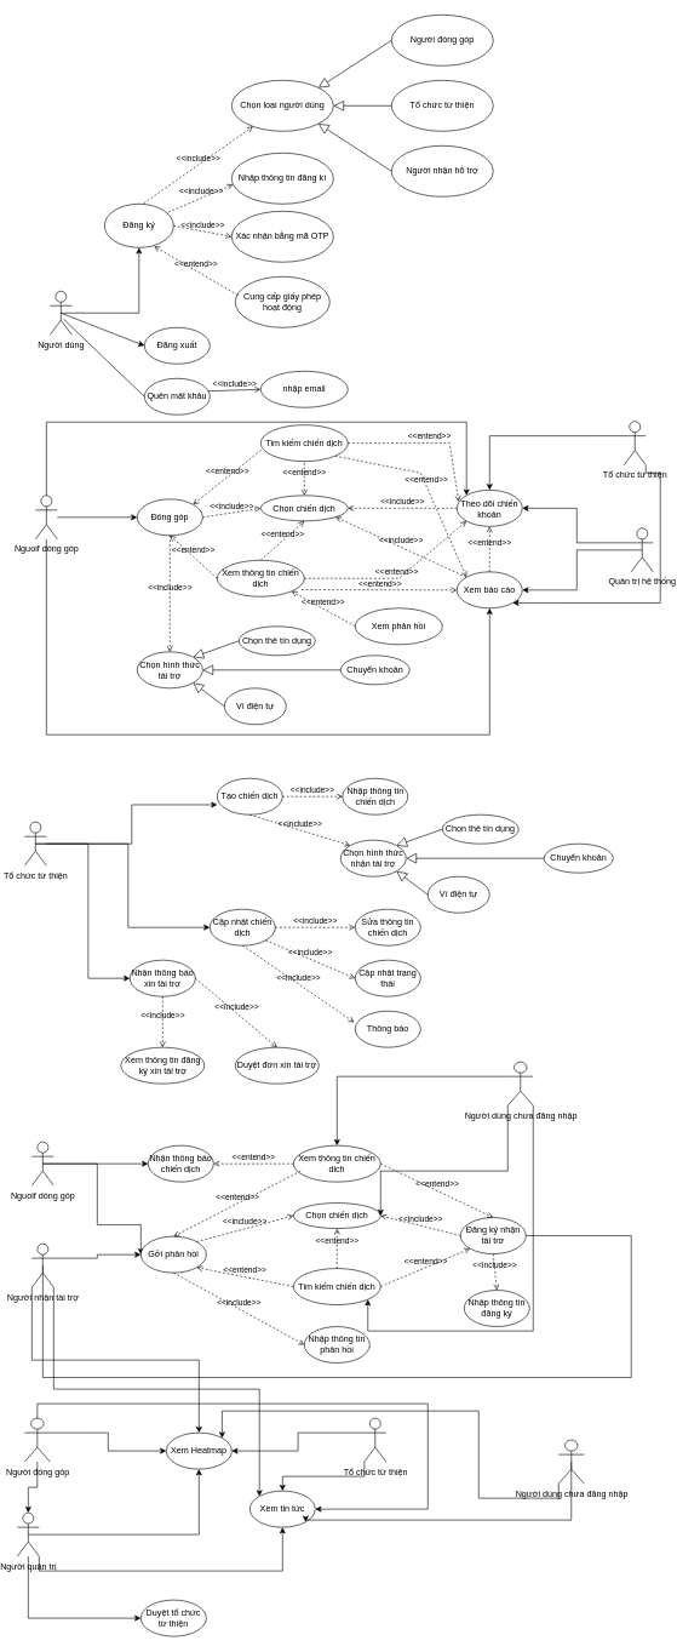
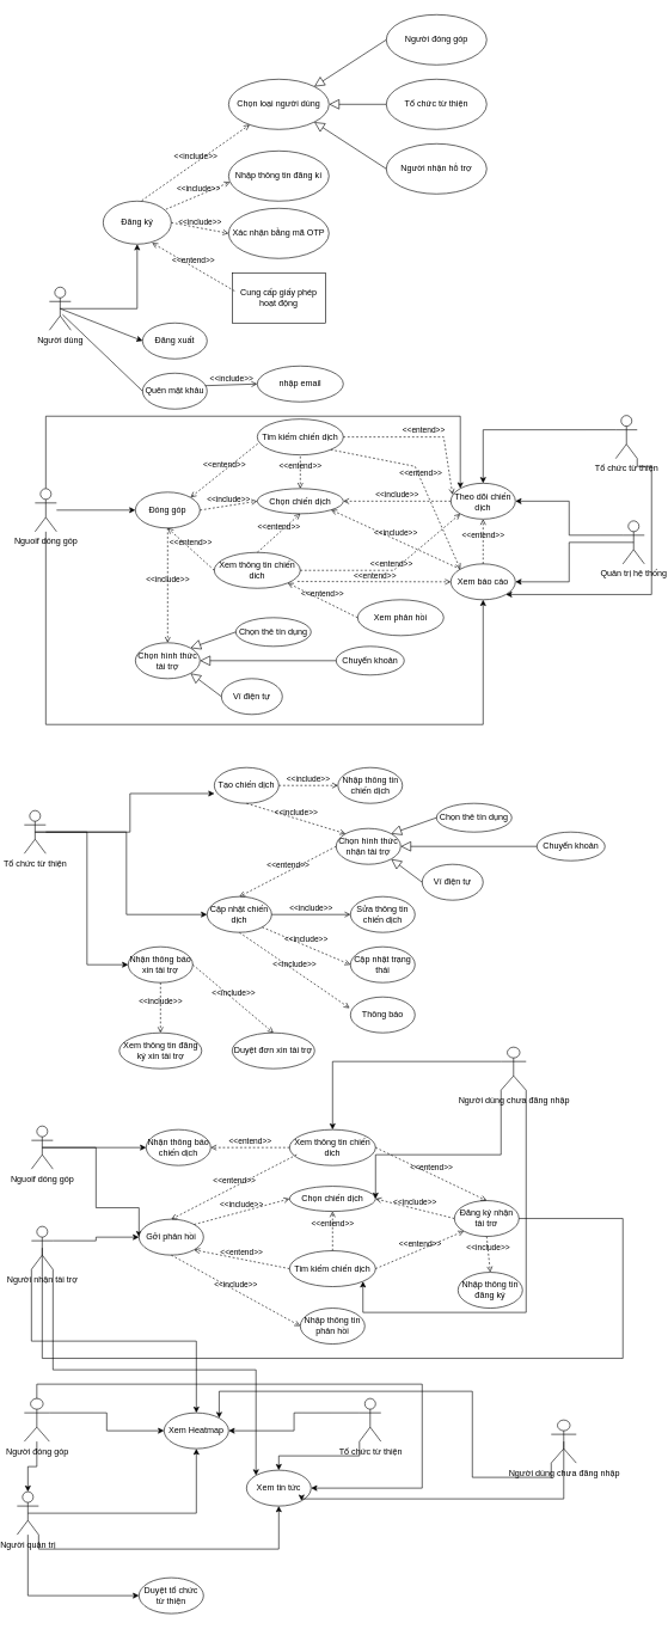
- <mxCell id="15" value="Cung cấp giấy phép hoạt động" style="ellipse;whiteSpace=wrap;html=1;" parent="1" vertex="1"><mxGeometry x="320" y="380" width="130" height="70" as="geometry" /></mxCell>
+ <mxCell id="15" value="Cung cấp giấy phép hoạt động" style="whiteSpace=wrap;html=1;rounded=0;" parent="1" vertex="1"><mxGeometry x="320" y="380" width="130" height="70" as="geometry" /></mxCell>
- <mxCell id="52" value="Theo dõi chiến khoản" style="ellipse;whiteSpace=wrap;html=1;" parent="1" vertex="1"><mxGeometry x="625" y="673.5" width="90" height="50" as="geometry" /></mxCell>
+ <mxCell id="52" value="Theo dõi chiến dịch" style="ellipse;whiteSpace=wrap;html=1;" parent="1" vertex="1"><mxGeometry x="625" y="673.5" width="90" height="50" as="geometry" /></mxCell>
- <mxCell id="88" value="Xem phản hồi" style="ellipse;whiteSpace=wrap;html=1;" parent="1" vertex="1"><mxGeometry x="485" y="836" width="120" height="50" as="geometry" /></mxCell>
+ <mxCell id="88" value="Xem phản hồi" style="ellipse;whiteSpace=wrap;html=1;" parent="1" vertex="1"><mxGeometry x="495" y="836" width="120" height="50" as="geometry" /></mxCell>
+ <mxCell id="79" value="&amp;lt;&amp;lt;entend&amp;gt;&amp;gt;" style="html=1;verticalAlign=bottom;labelBackgroundColor=none;endArrow=open;endFill=0;dashed=1;rounded=0;exitX=0;exitY=0.5;exitDx=0;exitDy=0;entryX=0.5;entryY=0;entryDx=0;entryDy=0;" parent="1" source="71" target="62" edge="1"><mxGeometry width="160" relative="1" as="geometry"><mxPoint x="305" y="805" as="sourcePoint" /><mxPoint x="375" y="1180" as="targetPoint" /></mxGeometry></mxCell>
- <mxCell id="70" value="&amp;lt;&amp;lt;include&amp;gt;&amp;gt;" style="html=1;verticalAlign=bottom;labelBackgroundColor=none;endArrow=open;endFill=0;dashed=1;rounded=0;exitX=1;exitY=0.5;exitDx=0;exitDy=0;entryX=0;entryY=0.5;entryDx=0;entryDy=0;" parent="1" source="62" target="68" edge="1"><mxGeometry width="160" relative="1" as="geometry"><mxPoint x="395" y="1105" as="sourcePoint" /><mxPoint x="478" y="1105" as="targetPoint" /></mxGeometry></mxCell>
+ <mxCell id="70" value="&amp;lt;&amp;lt;include&amp;gt;&amp;gt;" style="html=1;verticalAlign=bottom;labelBackgroundColor=none;endArrow=open;endFill=0;dashed=0;rounded=0;exitX=1;exitY=0.5;exitDx=0;exitDy=0;entryX=0;entryY=0.5;entryDx=0;entryDy=0;" parent="1" source="62" target="68" edge="1"><mxGeometry width="160" relative="1" as="geometry"><mxPoint x="395" y="1105" as="sourcePoint" /><mxPoint x="478" y="1105" as="targetPoint" /></mxGeometry></mxCell>
